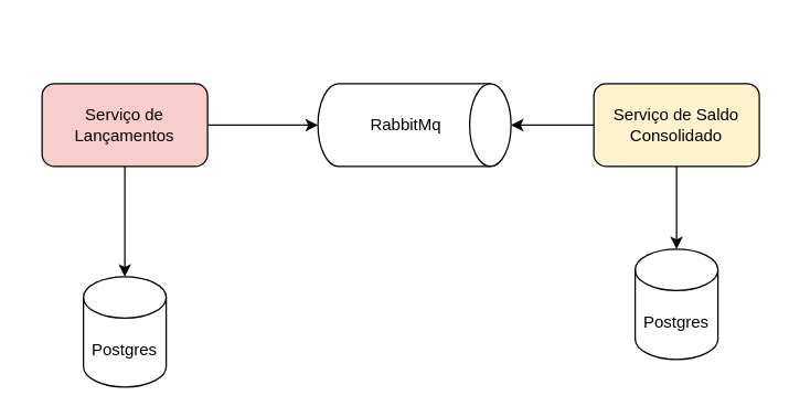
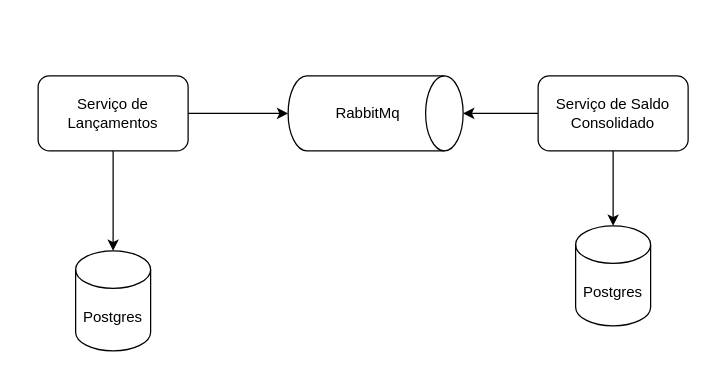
- <mxCell id="3" value="Serviço de Lançamentos" style="rounded=1;whiteSpace=wrap;html=1;fillColor=#f8cecc;" vertex="1" parent="1"><mxGeometry x="30" y="60" width="120" height="60" as="geometry" /></mxCell>
+ <mxCell id="3" value="Serviço de Lançamentos" style="rounded=1;whiteSpace=wrap;html=1;" vertex="1" parent="1"><mxGeometry x="30" y="60" width="120" height="60" as="geometry" /></mxCell>
- <mxCell id="8" value="Serviço de Saldo Consolidado" style="rounded=1;whiteSpace=wrap;html=1;fillColor=#fff2cc;" vertex="1" parent="1"><mxGeometry x="430" y="60" width="120" height="60" as="geometry" /></mxCell>
+ <mxCell id="8" value="Serviço de Saldo Consolidado" style="rounded=1;whiteSpace=wrap;html=1;" vertex="1" parent="1"><mxGeometry x="430" y="60" width="120" height="60" as="geometry" /></mxCell>
